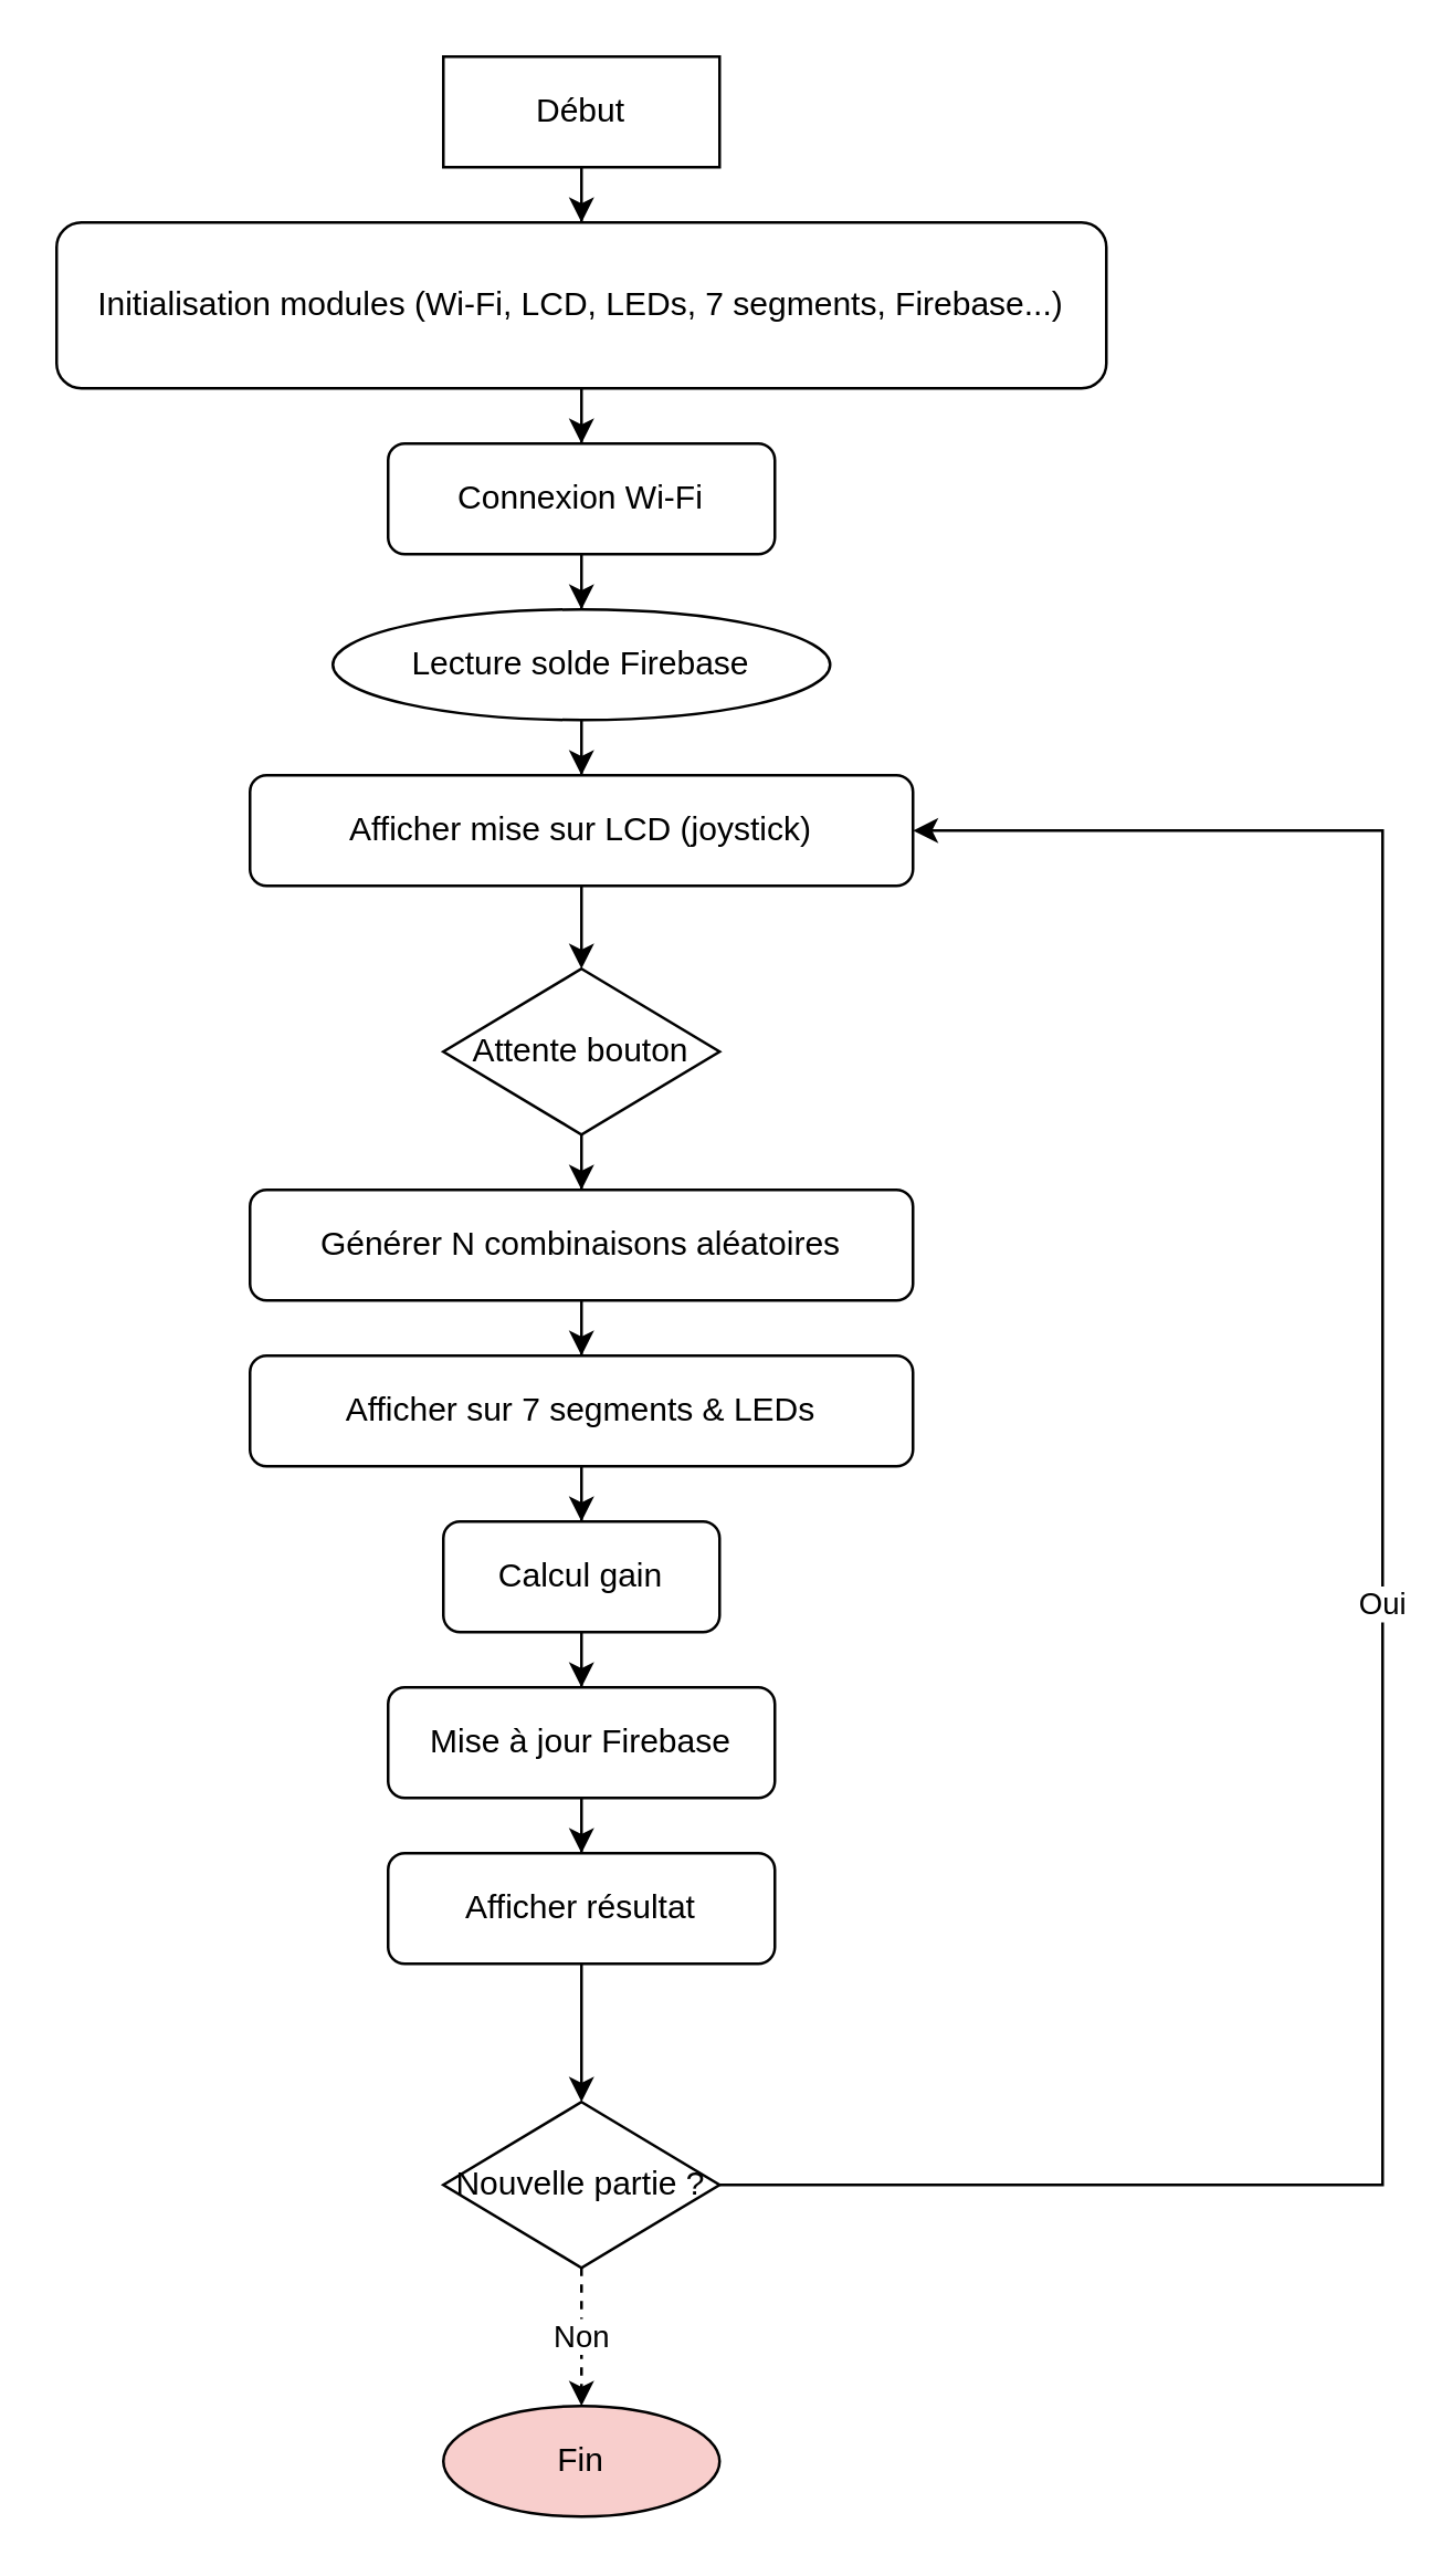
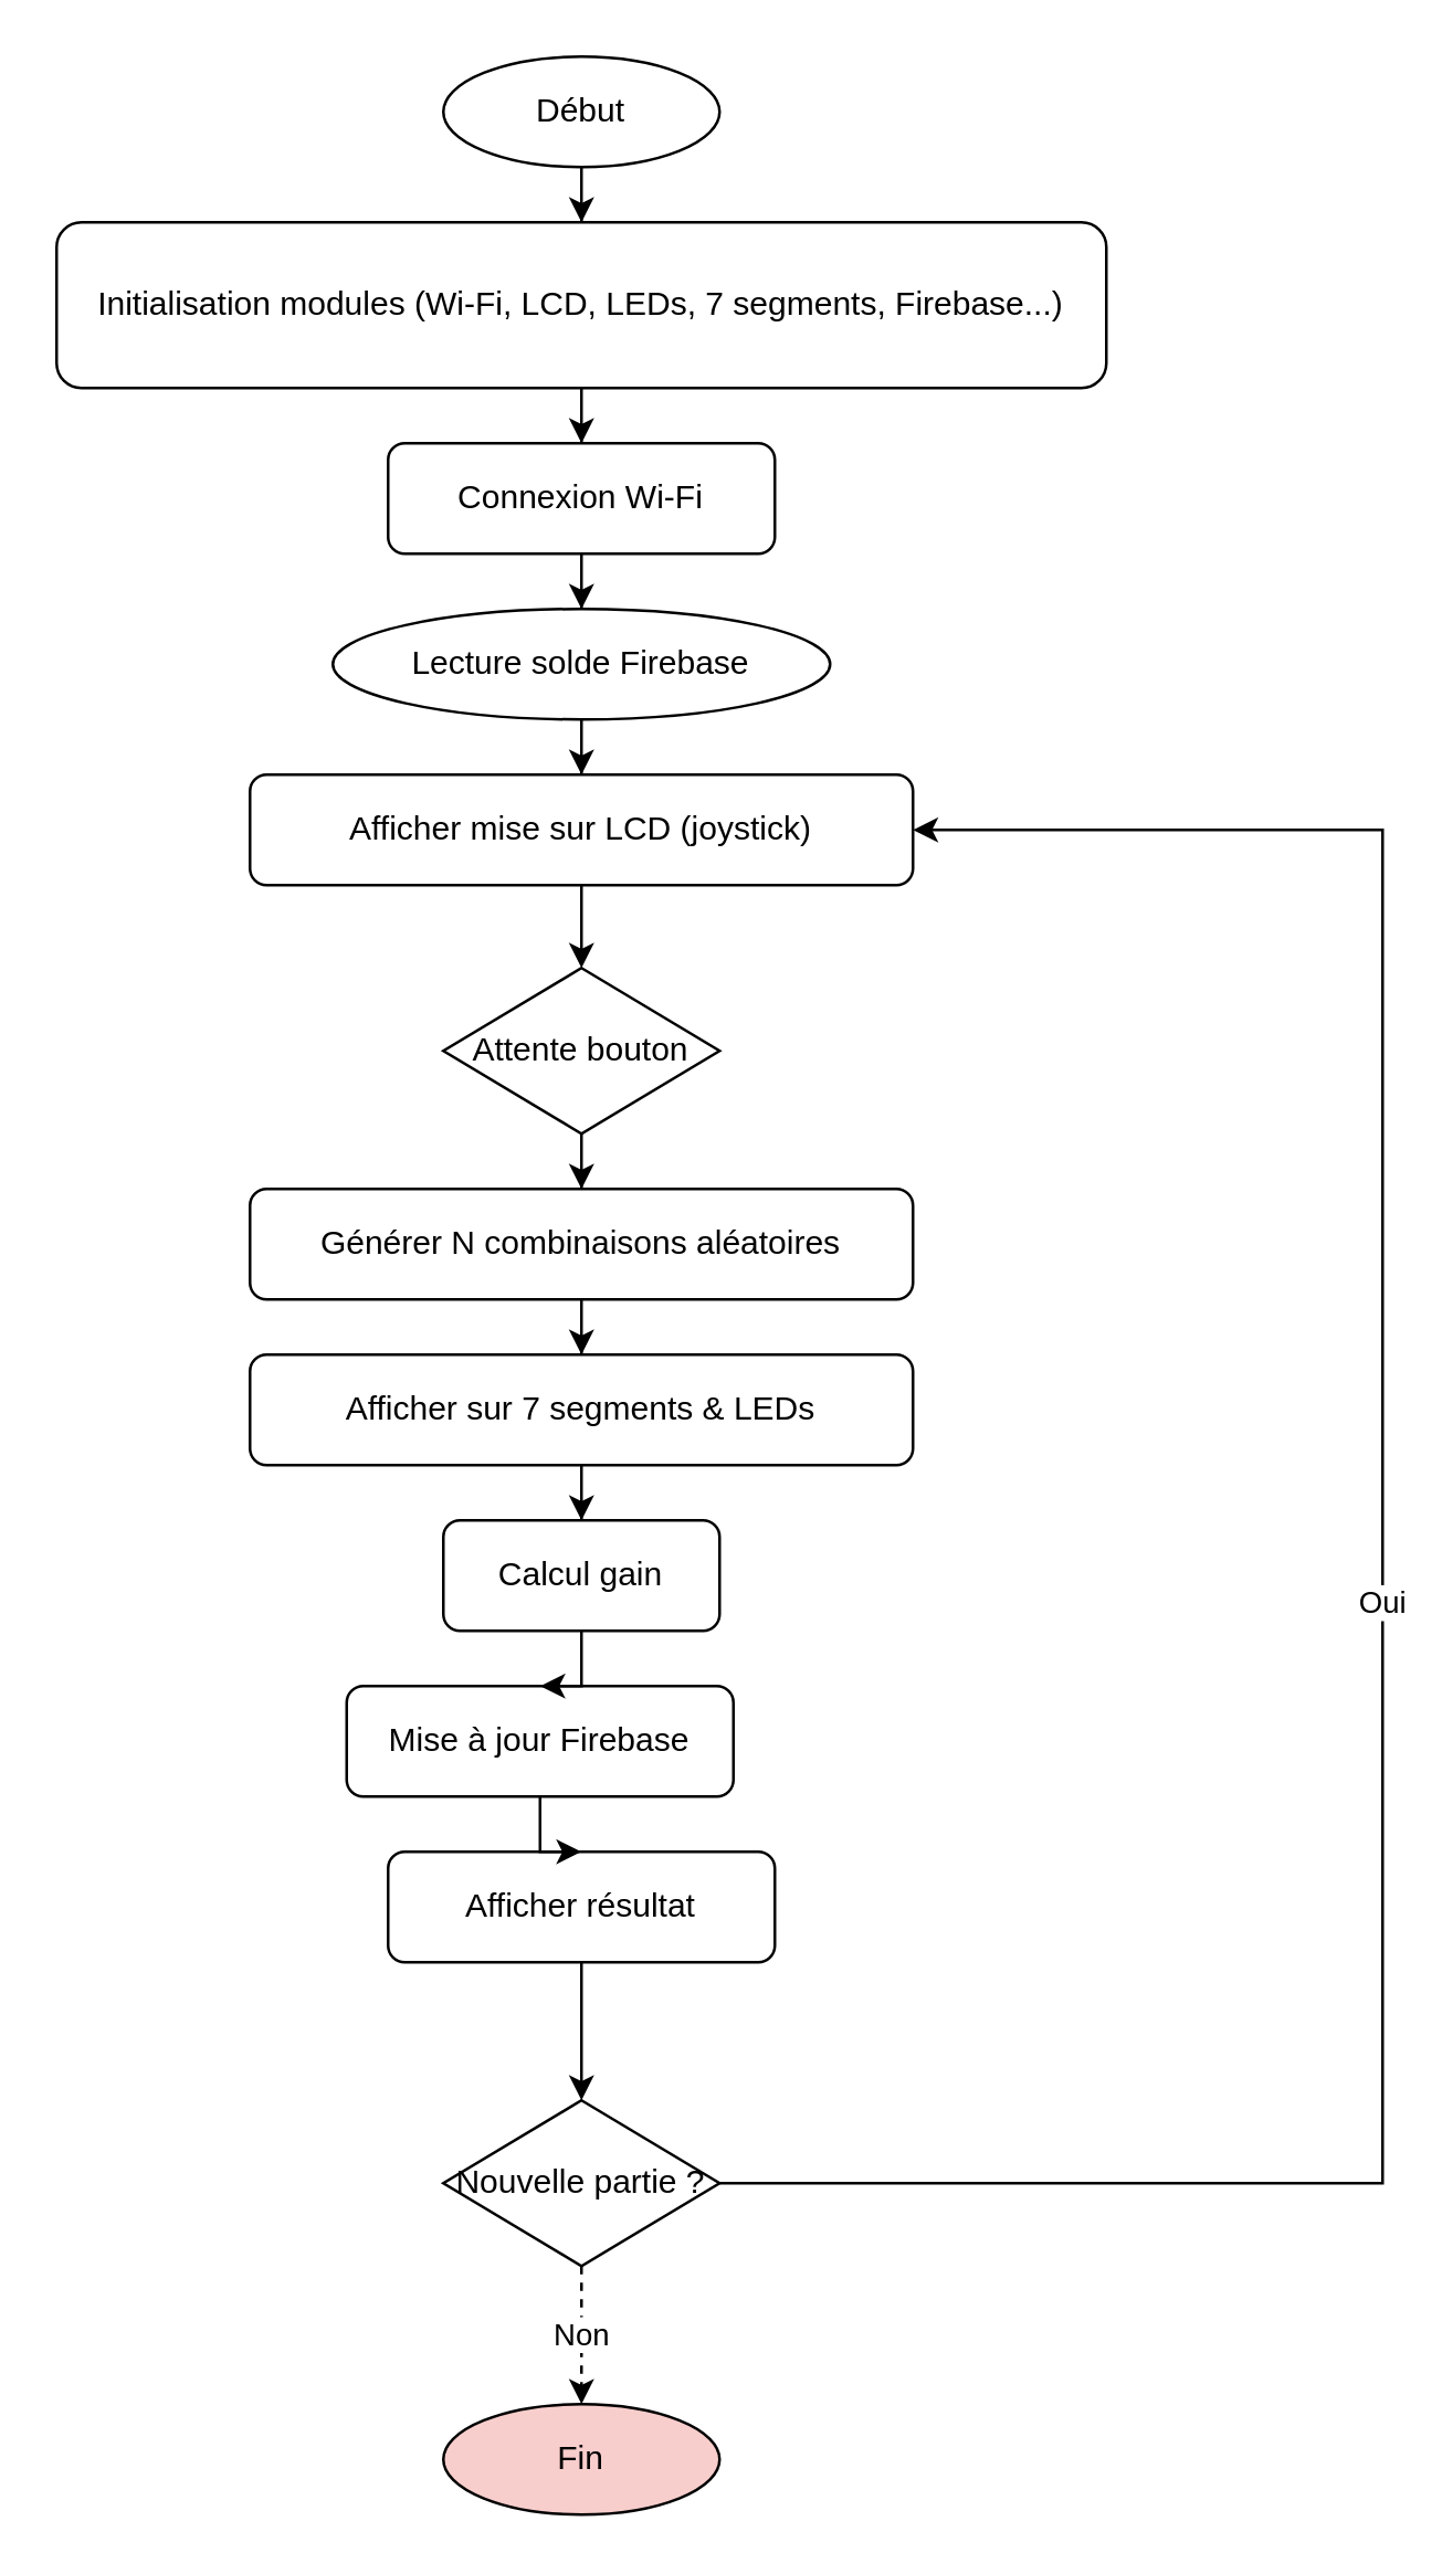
- <mxCell id="2" value="Début" style="whiteSpace=wrap;html=1;aspect=fixed;rounded=0;" vertex="1" parent="1"><mxGeometry x="160" y="20" width="100" height="40" as="geometry" /></mxCell>
+ <mxCell id="2" value="Début" style="ellipse;whiteSpace=wrap;html=1;aspect=fixed;" vertex="1" parent="1"><mxGeometry x="160" y="20" width="100" height="40" as="geometry" /></mxCell>
- <mxCell id="11" value="Mise à jour Firebase" style="rounded=1;whiteSpace=wrap;html=1;" vertex="1" parent="1"><mxGeometry x="140" y="610" width="140" height="40" as="geometry" /></mxCell>
+ <mxCell id="11" value="Mise à jour Firebase" style="rounded=1;whiteSpace=wrap;html=1;" vertex="1" parent="1"><mxGeometry x="125" y="610" width="140" height="40" as="geometry" /></mxCell>
